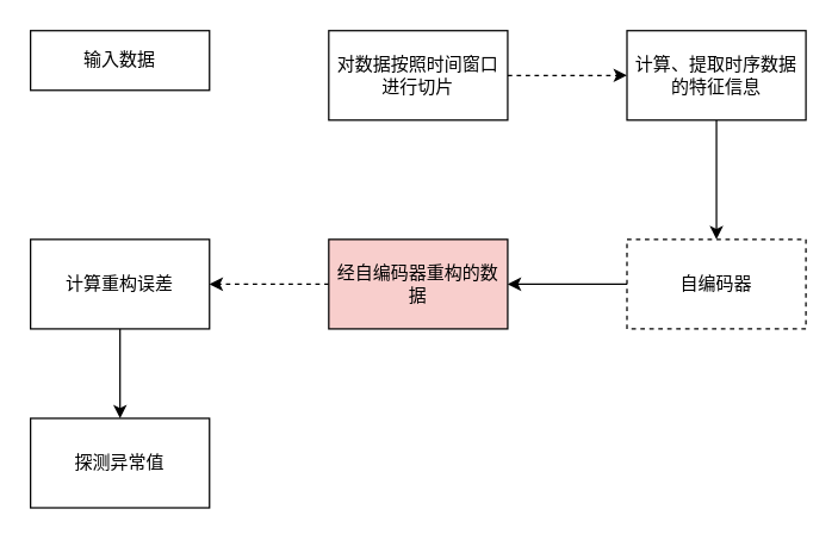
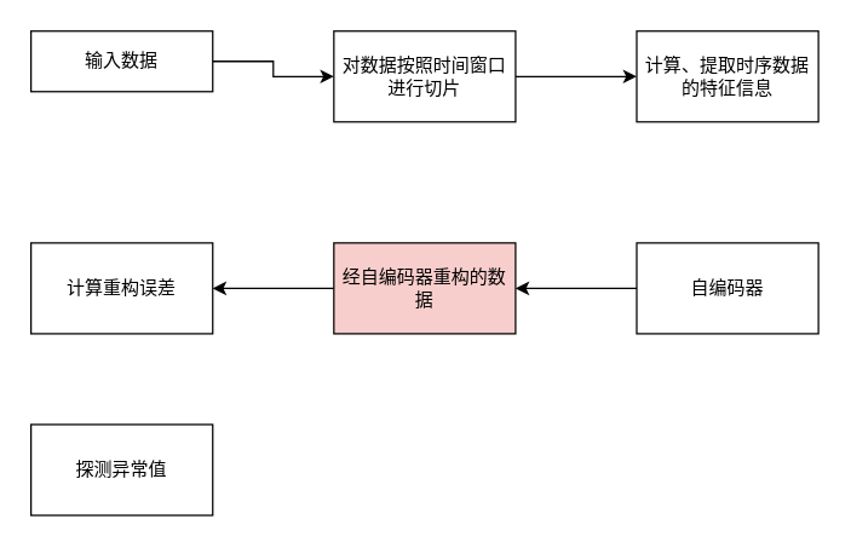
+ <mxCell id="2" value="" style="edgeStyle=orthogonalEdgeStyle;rounded=0;orthogonalLoop=1;jettySize=auto;html=1;" edge="1" parent="1" source="3" target="5"><mxGeometry relative="1" as="geometry" /></mxCell>
- <mxCell id="4" value="" style="edgeStyle=orthogonalEdgeStyle;rounded=0;orthogonalLoop=1;jettySize=auto;html=1;dashed=1;" edge="1" parent="1" source="5" target="7"><mxGeometry relative="1" as="geometry" /></mxCell>
+ <mxCell id="4" value="" style="edgeStyle=orthogonalEdgeStyle;rounded=0;orthogonalLoop=1;jettySize=auto;html=1;" edge="1" parent="1" source="5" target="7"><mxGeometry relative="1" as="geometry" /></mxCell>
- <mxCell id="6" value="" style="edgeStyle=orthogonalEdgeStyle;rounded=0;orthogonalLoop=1;jettySize=auto;html=1;" edge="1" parent="1" source="7" target="9"><mxGeometry relative="1" as="geometry" /></mxCell>
- <mxCell id="10" value="" style="edgeStyle=orthogonalEdgeStyle;rounded=0;orthogonalLoop=1;jettySize=auto;html=1;dashed=1;" edge="1" parent="1" source="11" target="13"><mxGeometry relative="1" as="geometry" /></mxCell>
+ <mxCell id="10" value="" style="edgeStyle=orthogonalEdgeStyle;rounded=0;orthogonalLoop=1;jettySize=auto;html=1;" edge="1" parent="1" source="11" target="13"><mxGeometry relative="1" as="geometry" /></mxCell>
- <mxCell id="9" value="自编码器" style="rounded=0;whiteSpace=wrap;html=1;dashed=1;" vertex="1" parent="1"><mxGeometry x="420" y="160" width="120" height="60" as="geometry" /></mxCell>
+ <mxCell id="9" value="自编码器" style="rounded=0;whiteSpace=wrap;html=1;" vertex="1" parent="1"><mxGeometry x="420" y="160" width="120" height="60" as="geometry" /></mxCell>
- <mxCell id="12" value="" style="edgeStyle=orthogonalEdgeStyle;rounded=0;orthogonalLoop=1;jettySize=auto;html=1;" edge="1" parent="1" source="13" target="14"><mxGeometry relative="1" as="geometry" /></mxCell>
